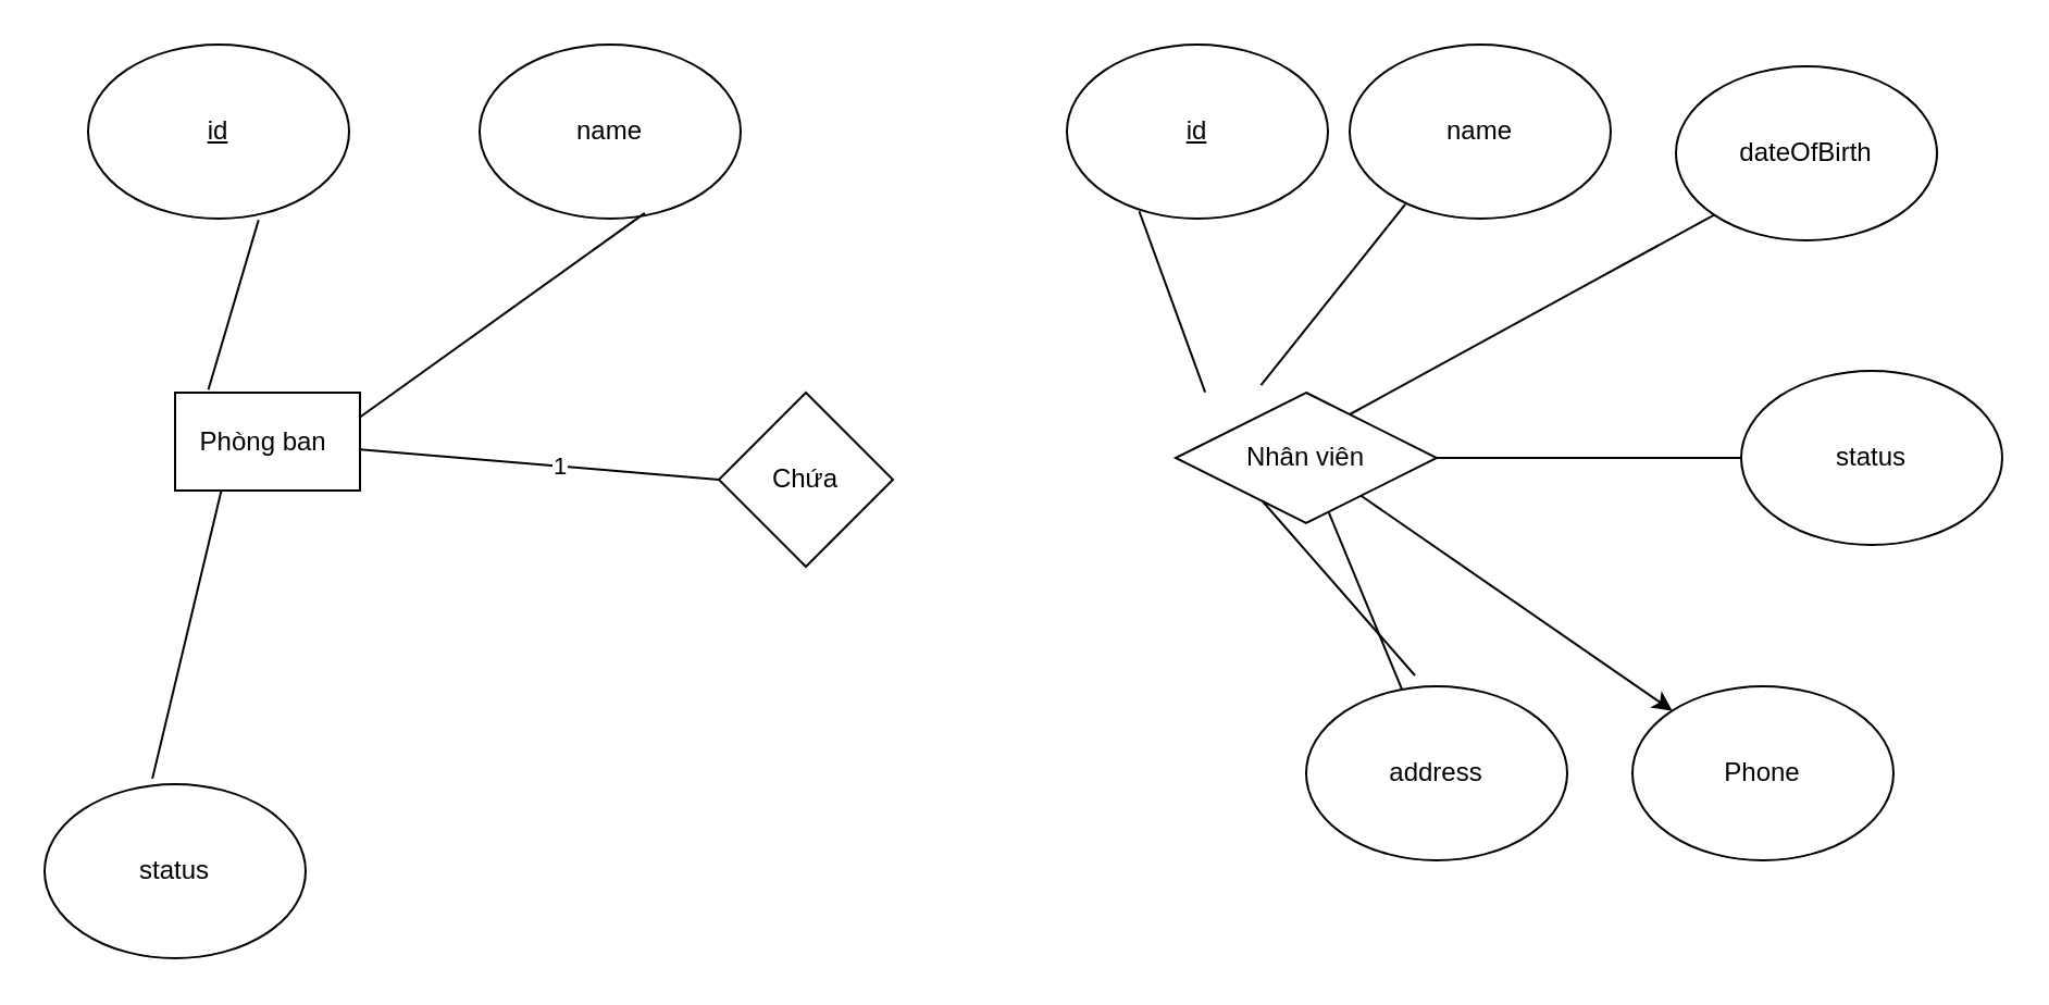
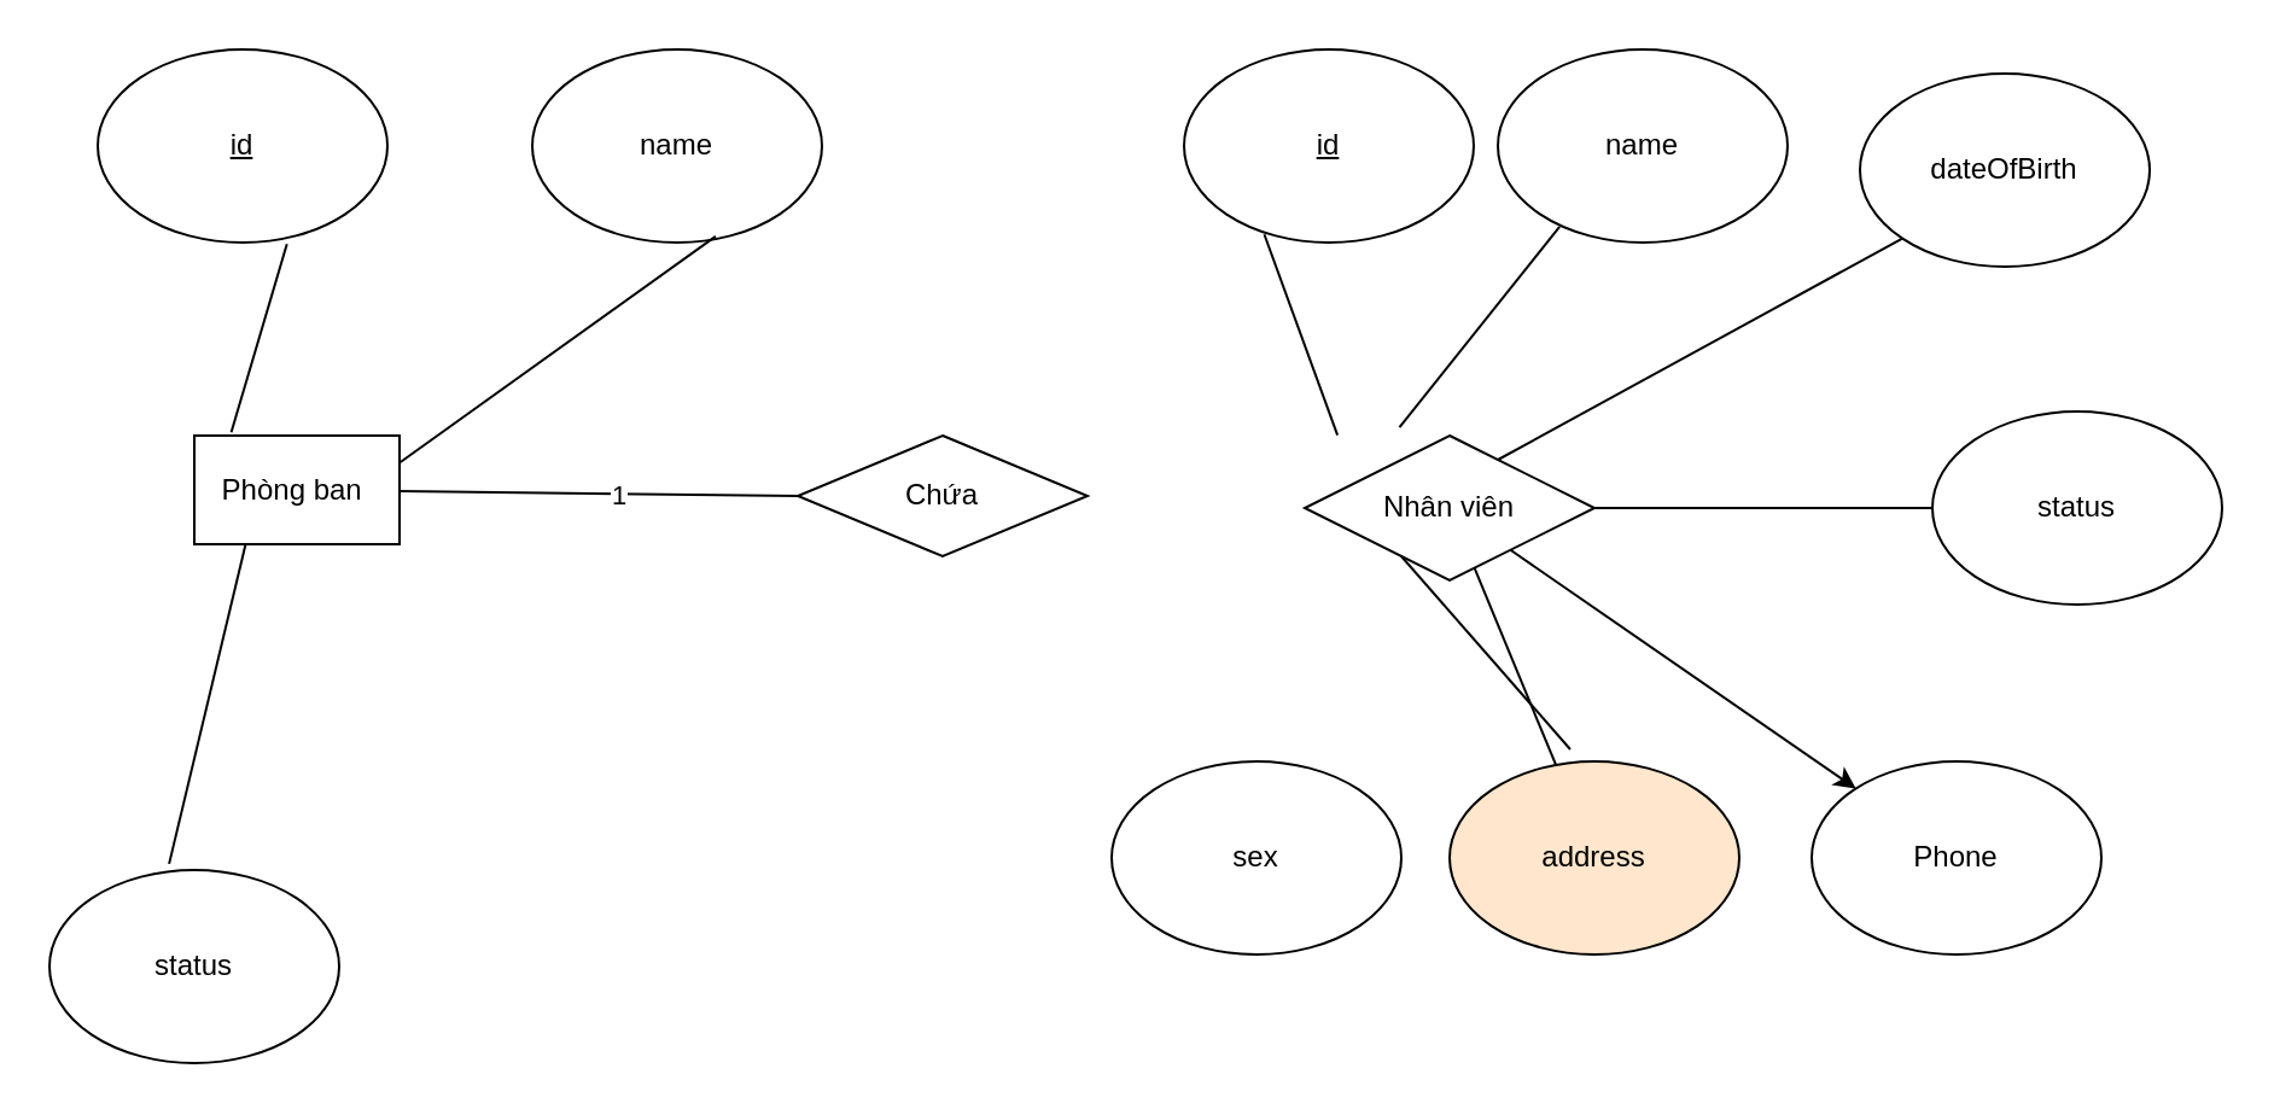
- <mxCell id="7" value="Chứa" style="rhombus;whiteSpace=wrap;html=1;" vertex="1" parent="1"><mxGeometry x="330" y="180" width="80" height="80" as="geometry" /></mxCell>
+ <mxCell id="7" value="Chứa" style="rhombus;whiteSpace=wrap;html=1;" vertex="1" parent="1"><mxGeometry x="330" y="180" width="120" height="50" as="geometry" /></mxCell>
+ <mxCell id="10" value="sex" style="ellipse;whiteSpace=wrap;html=1;" vertex="1" parent="1"><mxGeometry x="460" y="315" width="120" height="80" as="geometry" /></mxCell>
- <mxCell id="11" value="address" style="ellipse;whiteSpace=wrap;html=1;" vertex="1" parent="1"><mxGeometry x="600" y="315" width="120" height="80" as="geometry" /></mxCell>
+ <mxCell id="11" value="address" style="ellipse;whiteSpace=wrap;html=1;fillColor=#ffe6cc;" vertex="1" parent="1"><mxGeometry x="600" y="315" width="120" height="80" as="geometry" /></mxCell>
